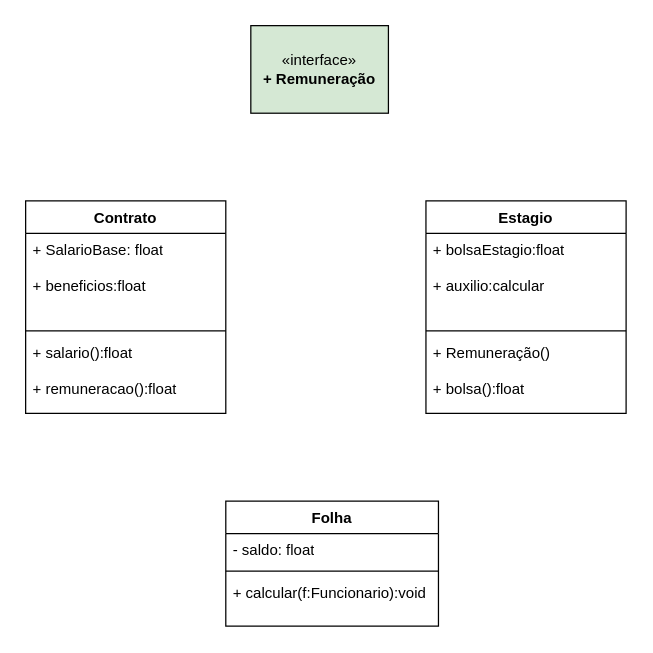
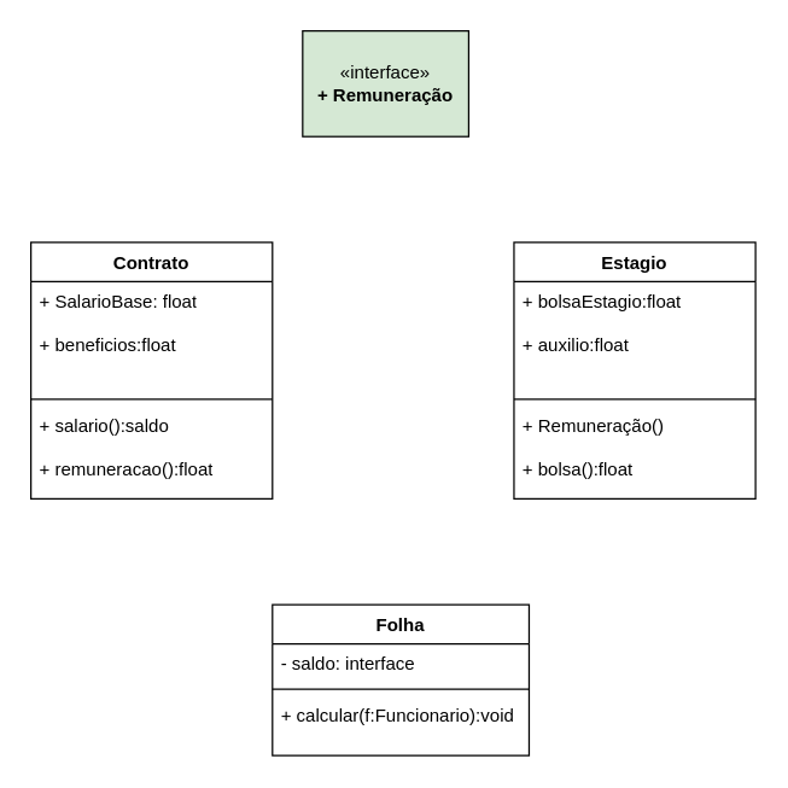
- <mxCell id="8" value="+ bolsaEstagio:float&lt;div&gt;&lt;br&gt;&lt;/div&gt;&lt;div&gt;+ auxilio:calcular&lt;/div&gt;" style="text;strokeColor=none;fillColor=none;align=left;verticalAlign=top;spacingLeft=4;spacingRight=4;overflow=hidden;rotatable=0;points=[[0,0.5],[1,0.5]];portConstraint=eastwest;whiteSpace=wrap;html=1;" parent="7" vertex="1"><mxGeometry y="26" width="160" height="74" as="geometry" /></mxCell>
+ <mxCell id="8" value="+ bolsaEstagio:float&lt;div&gt;&lt;br&gt;&lt;/div&gt;&lt;div&gt;+ auxilio:float&lt;/div&gt;" style="text;strokeColor=none;fillColor=none;align=left;verticalAlign=top;spacingLeft=4;spacingRight=4;overflow=hidden;rotatable=0;points=[[0,0.5],[1,0.5]];portConstraint=eastwest;whiteSpace=wrap;html=1;" parent="7" vertex="1"><mxGeometry y="26" width="160" height="74" as="geometry" /></mxCell>
- <mxCell id="5" value="+ salario():float&lt;div&gt;&lt;br&gt;&lt;/div&gt;&lt;div&gt;+ remuneracao():float&lt;/div&gt;" style="text;strokeColor=none;fillColor=none;align=left;verticalAlign=top;spacingLeft=4;spacingRight=4;overflow=hidden;rotatable=0;points=[[0,0.5],[1,0.5]];portConstraint=eastwest;whiteSpace=wrap;html=1;" parent="2" vertex="1"><mxGeometry y="108" width="160" height="62" as="geometry" /></mxCell>
+ <mxCell id="5" value="+ salario():saldo&lt;div&gt;&lt;br&gt;&lt;/div&gt;&lt;div&gt;+ remuneracao():float&lt;/div&gt;" style="text;strokeColor=none;fillColor=none;align=left;verticalAlign=top;spacingLeft=4;spacingRight=4;overflow=hidden;rotatable=0;points=[[0,0.5],[1,0.5]];portConstraint=eastwest;whiteSpace=wrap;html=1;" parent="2" vertex="1"><mxGeometry y="108" width="160" height="62" as="geometry" /></mxCell>
- <mxCell id="12" value="- saldo: float" style="text;strokeColor=none;fillColor=none;align=left;verticalAlign=top;spacingLeft=4;spacingRight=4;overflow=hidden;rotatable=0;points=[[0,0.5],[1,0.5]];portConstraint=eastwest;whiteSpace=wrap;html=1;" parent="11" vertex="1"><mxGeometry y="26" width="170" height="26" as="geometry" /></mxCell>
+ <mxCell id="12" value="- saldo: interface" style="text;strokeColor=none;fillColor=none;align=left;verticalAlign=top;spacingLeft=4;spacingRight=4;overflow=hidden;rotatable=0;points=[[0,0.5],[1,0.5]];portConstraint=eastwest;whiteSpace=wrap;html=1;" parent="11" vertex="1"><mxGeometry y="26" width="170" height="26" as="geometry" /></mxCell>
